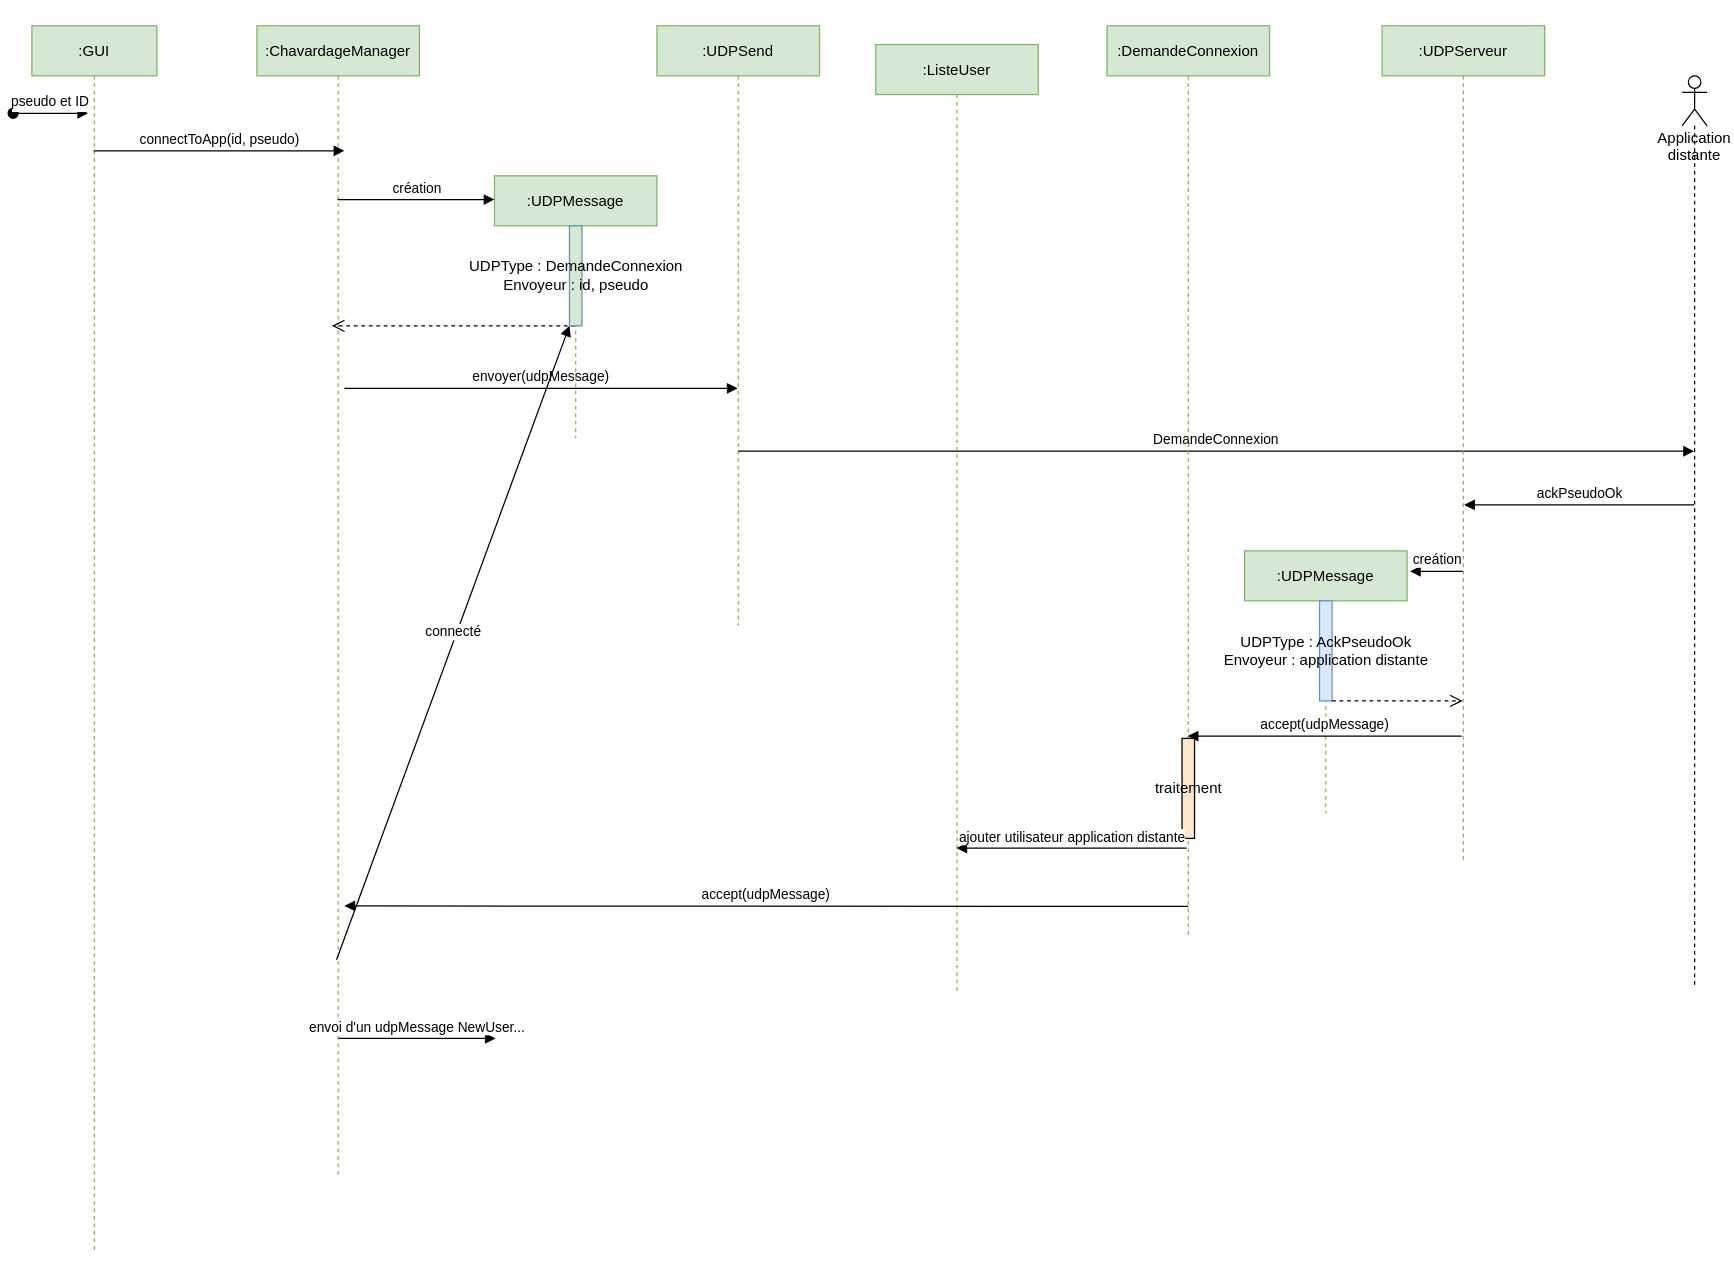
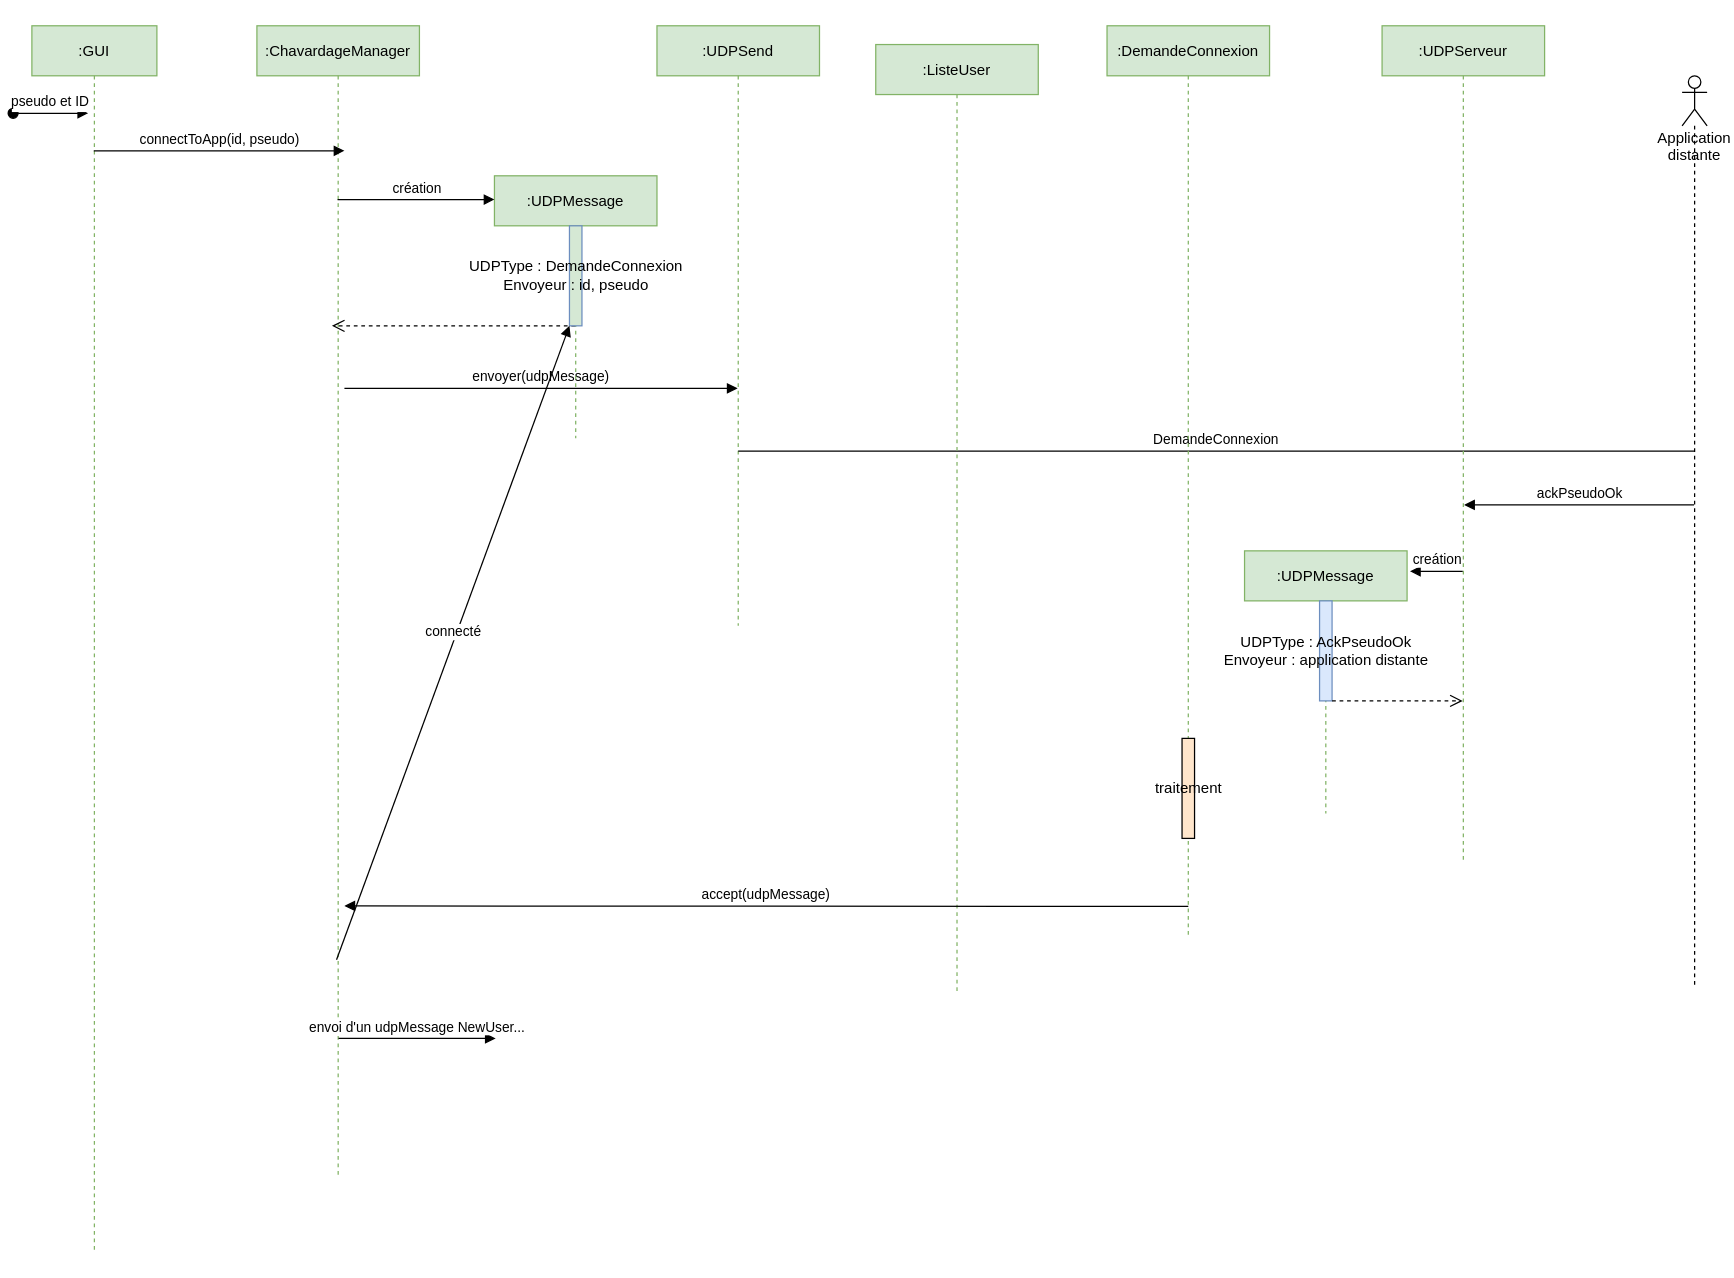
- <mxCell id="13" value="DemandeConnexion" style="html=1;verticalAlign=bottom;endArrow=block;rounded=0;exitX=0.5;exitY=0.709;exitDx=0;exitDy=0;exitPerimeter=0;" edge="1" parent="1" source="11" target="12"><mxGeometry width="80" relative="1" as="geometry"><mxPoint x="720" y="290" as="sourcePoint" /><mxPoint x="800" y="290" as="targetPoint" /></mxGeometry></mxCell>
+ <mxCell id="13" value="DemandeConnexion" style="html=1;verticalAlign=bottom;endArrow=none;rounded=0;exitX=0.5;exitY=0.709;exitDx=0;exitDy=0;exitPerimeter=0;" edge="1" parent="1" source="11" target="12"><mxGeometry width="80" relative="1" as="geometry"><mxPoint x="720" y="290" as="sourcePoint" /><mxPoint x="800" y="290" as="targetPoint" /></mxGeometry></mxCell>
- <mxCell id="22" value="accept(udpMessage)" style="html=1;verticalAlign=bottom;endArrow=block;rounded=0;exitX=0.49;exitY=0.848;exitDx=0;exitDy=0;exitPerimeter=0;" edge="1" parent="1" source="17" target="20"><mxGeometry width="80" relative="1" as="geometry"><mxPoint x="810" y="510" as="sourcePoint" /><mxPoint x="890" y="510" as="targetPoint" /></mxGeometry></mxCell>
- <mxCell id="24" value="ajouter utilisateur application distante" style="html=1;verticalAlign=bottom;endArrow=block;rounded=0;exitX=0.49;exitY=0.901;exitDx=0;exitDy=0;exitPerimeter=0;" edge="1" parent="1" source="20" target="23"><mxGeometry width="80" relative="1" as="geometry"><mxPoint x="820" y="580" as="sourcePoint" /><mxPoint x="900" y="580" as="targetPoint" /></mxGeometry></mxCell>
